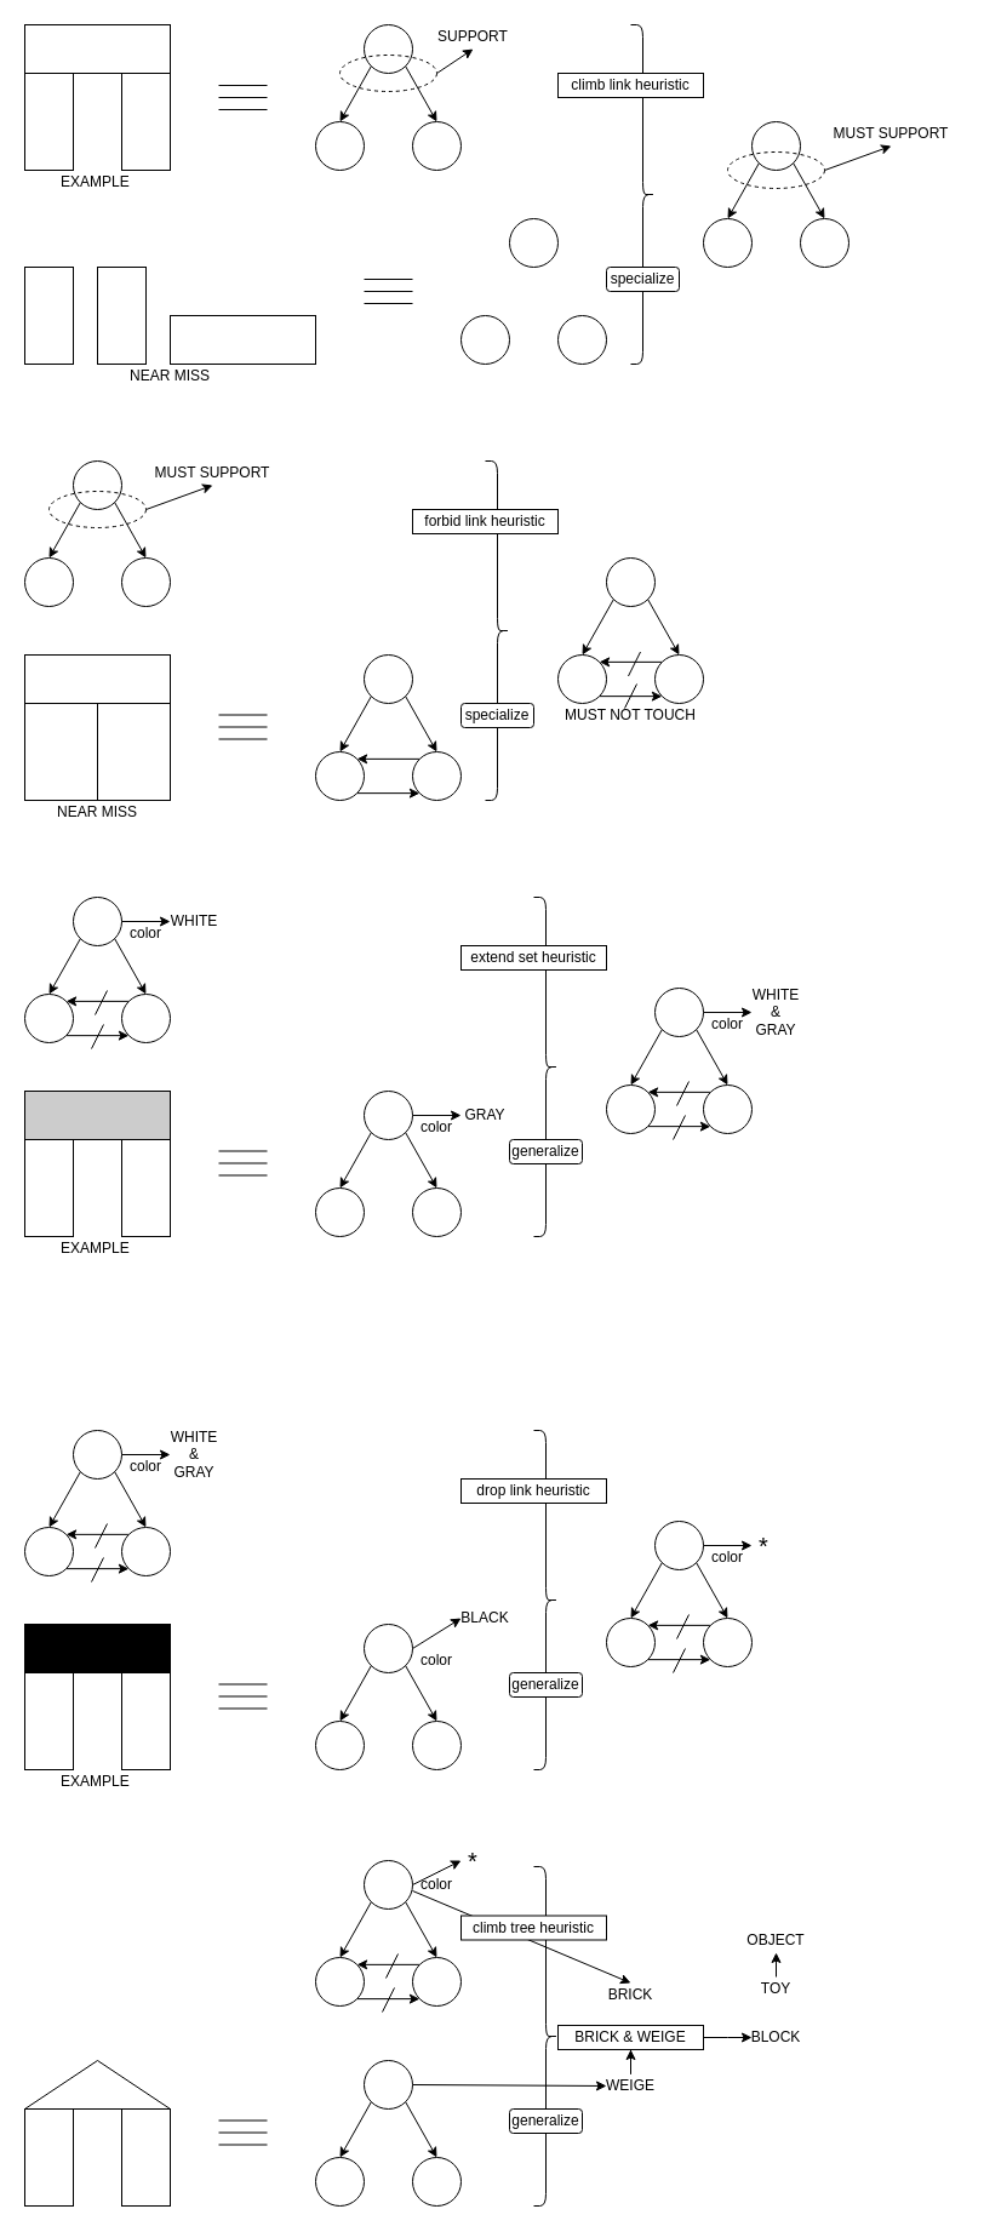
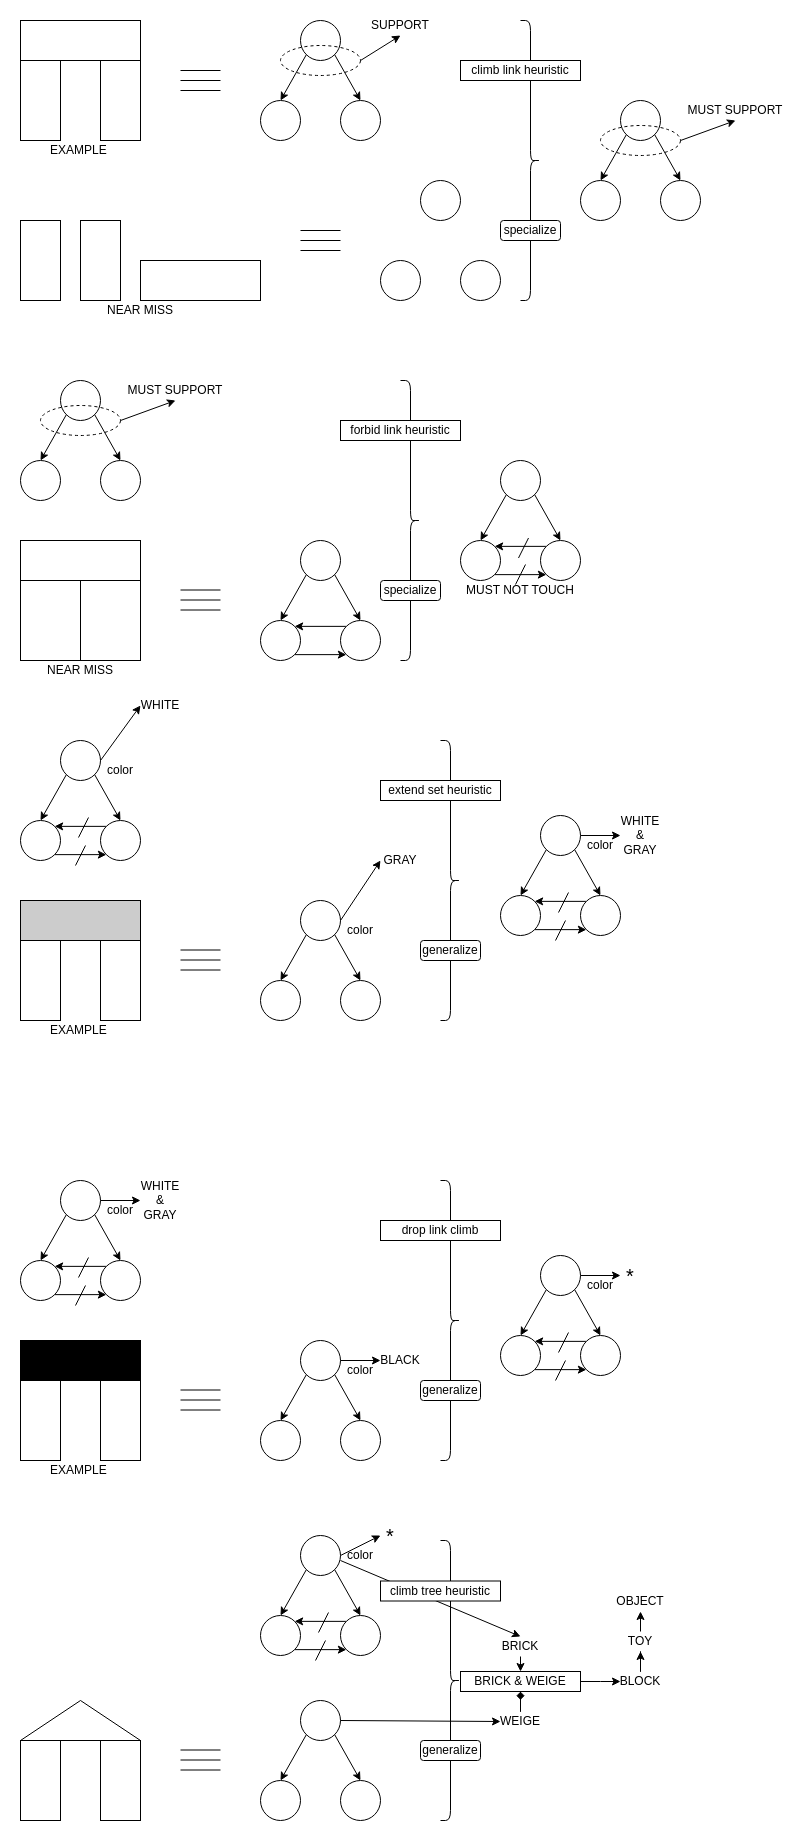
- <mxCell id="15" value="SUPPORT" style="text;html=1;strokeColor=none;fillColor=none;align=center;verticalAlign=middle;whiteSpace=wrap;rounded=0;dashed=1;" vertex="1" parent="1"><mxGeometry x="360" y="20" width="60" height="20" as="geometry" /></mxCell>
+ <mxCell id="15" value="SUPPORT" style="text;html=1;strokeColor=none;fillColor=none;align=center;verticalAlign=middle;whiteSpace=wrap;rounded=0;dashed=1;" vertex="1" parent="1"><mxGeometry x="370" y="15" width="60" height="20" as="geometry" /></mxCell>
- <mxCell id="95" value="WHITE" style="text;html=1;strokeColor=none;fillColor=none;align=center;verticalAlign=middle;whiteSpace=wrap;rounded=0;" vertex="1" parent="1"><mxGeometry x="140" y="750" width="40" height="20" as="geometry" /></mxCell>
+ <mxCell id="95" value="WHITE" style="text;html=1;strokeColor=none;fillColor=none;align=center;verticalAlign=middle;whiteSpace=wrap;rounded=0;" vertex="1" parent="1"><mxGeometry x="140" y="695" width="40" height="20" as="geometry" /></mxCell>
- <mxCell id="91" value="GRAY" style="text;html=1;strokeColor=none;fillColor=none;align=center;verticalAlign=middle;whiteSpace=wrap;rounded=0;" vertex="1" parent="1"><mxGeometry x="380" y="910" width="40" height="20" as="geometry" /></mxCell>
+ <mxCell id="91" value="GRAY" style="text;html=1;strokeColor=none;fillColor=none;align=center;verticalAlign=middle;whiteSpace=wrap;rounded=0;" vertex="1" parent="1"><mxGeometry x="380" y="850" width="40" height="20" as="geometry" /></mxCell>
- <mxCell id="189" value="drop link heuristic" style="rounded=0;whiteSpace=wrap;html=1;strokeColor=#000000;fillColor=#ffffff;gradientColor=none;" vertex="1" parent="1"><mxGeometry x="380" y="1220" width="120" height="20" as="geometry" /></mxCell>
+ <mxCell id="189" value="drop link climb" style="rounded=0;whiteSpace=wrap;html=1;strokeColor=#000000;fillColor=#ffffff;gradientColor=none;" vertex="1" parent="1"><mxGeometry x="380" y="1220" width="120" height="20" as="geometry" /></mxCell>
- <mxCell id="131" value="BLACK" style="text;html=1;strokeColor=none;fillColor=none;align=center;verticalAlign=middle;whiteSpace=wrap;rounded=0;" vertex="1" parent="1"><mxGeometry x="380" y="1325" width="40" height="20" as="geometry" /></mxCell>
+ <mxCell id="131" value="BLACK" style="text;html=1;strokeColor=none;fillColor=none;align=center;verticalAlign=middle;whiteSpace=wrap;rounded=0;" vertex="1" parent="1"><mxGeometry x="380" y="1350" width="40" height="20" as="geometry" /></mxCell>
+ <mxCell id="180" value="" style="edgeStyle=orthogonalEdgeStyle;rounded=0;orthogonalLoop=1;jettySize=auto;html=1;" edge="1" parent="1" source="181" target="183"><mxGeometry relative="1" as="geometry" /></mxCell>
+ <mxCell id="179" value="" style="endArrow=classic;html=1;exitX=0.5;exitY=1;exitDx=0;exitDy=0;entryX=0.5;entryY=0;entryDx=0;entryDy=0;" edge="1" parent="1" source="173" target="178"><mxGeometry width="50" height="50" relative="1" as="geometry"><mxPoint x="600" y="1621" as="sourcePoint" /><mxPoint x="650" y="1571" as="targetPoint" /></mxGeometry></mxCell>
- <mxCell id="175" style="edgeStyle=orthogonalEdgeStyle;rounded=0;orthogonalLoop=1;jettySize=auto;html=1;entryX=0.5;entryY=1;entryDx=0;entryDy=0;" edge="1" parent="1" source="176" target="178"><mxGeometry relative="1" as="geometry" /></mxCell>
+ <mxCell id="175" style="edgeStyle=orthogonalEdgeStyle;rounded=0;orthogonalLoop=1;jettySize=auto;html=1;entryX=0.5;entryY=1;entryDx=0;entryDy=0;endArrow=diamond;" edge="1" parent="1" source="176" target="178"><mxGeometry relative="1" as="geometry" /></mxCell>
